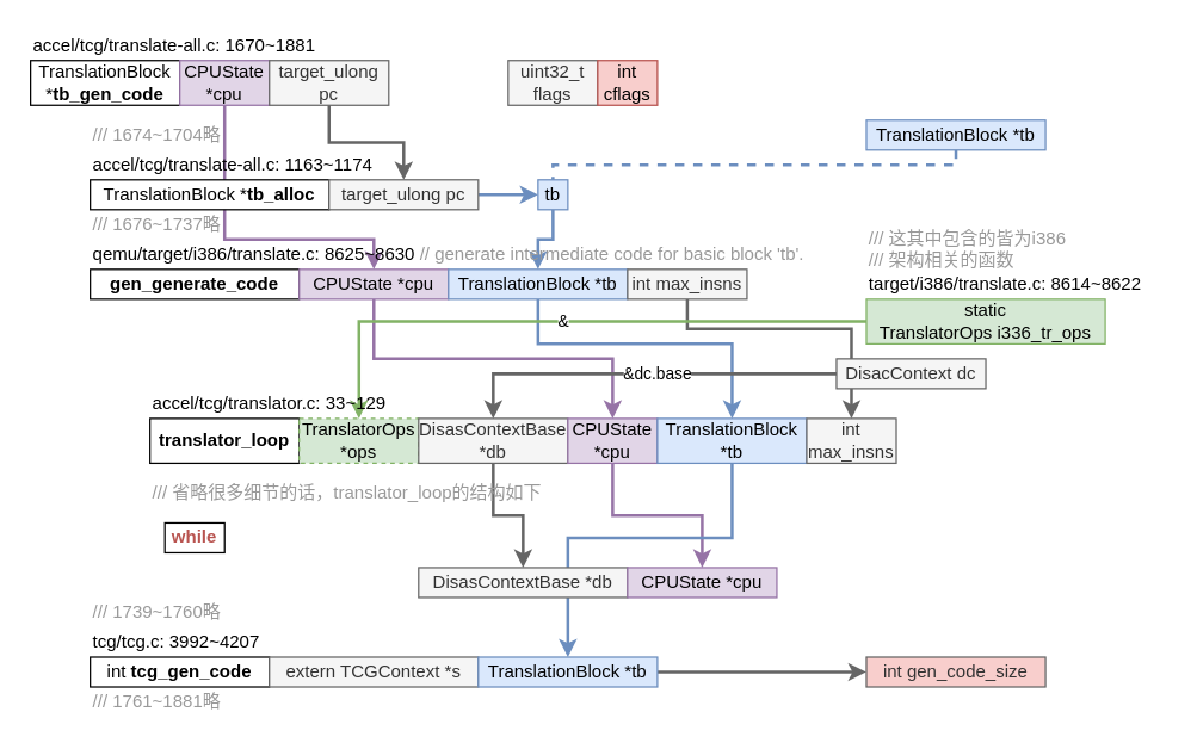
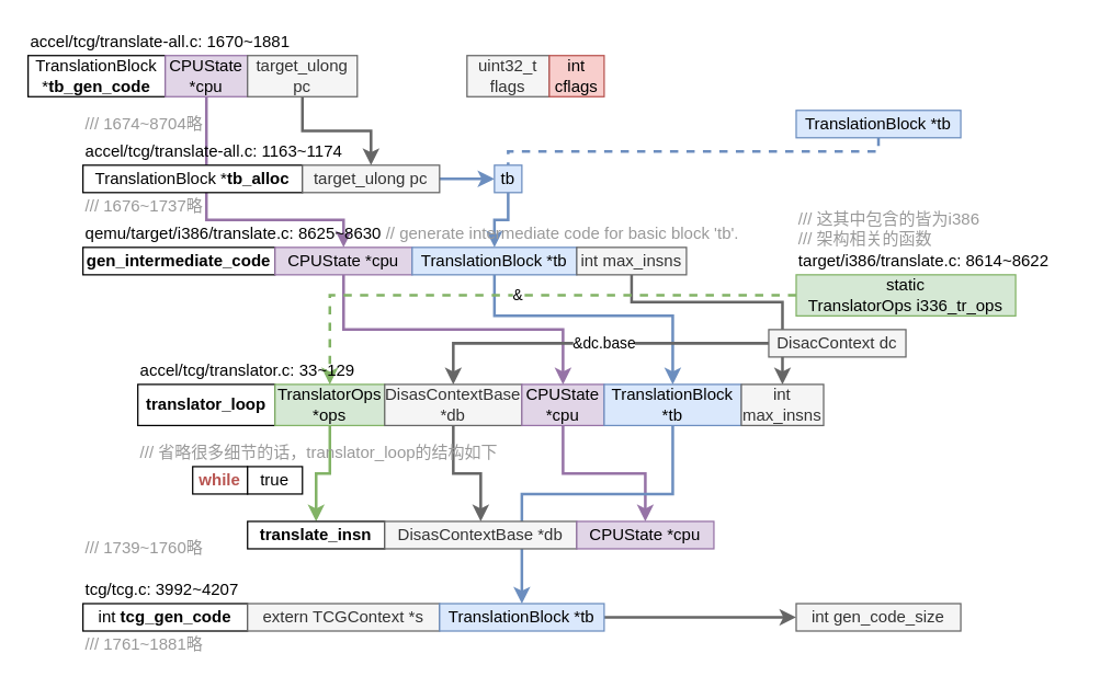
- <mxCell id="12" value="&lt;font color=&quot;#999999&quot;&gt;/// 1674~1704略&lt;/font&gt;" style="text;html=1;resizable=0;points=[];autosize=1;align=left;verticalAlign=top;spacingTop=-4;" vertex="1" parent="1"><mxGeometry x="60" y="80" width="100" height="20" as="geometry" /></mxCell>
+ <mxCell id="12" value="&lt;font color=&quot;#999999&quot;&gt;/// 1674~8704略&lt;/font&gt;" style="text;html=1;resizable=0;points=[];autosize=1;align=left;verticalAlign=top;spacingTop=-4;" vertex="1" parent="1"><mxGeometry x="60" y="80" width="100" height="20" as="geometry" /></mxCell>
- <mxCell id="20" value="&lt;b&gt;gen_generate_code&lt;/b&gt;" style="rounded=0;whiteSpace=wrap;html=1;" vertex="1" parent="1"><mxGeometry x="60" y="180" width="140" height="20" as="geometry" /></mxCell>
+ <mxCell id="20" value="&lt;b&gt;gen_intermediate_code&lt;/b&gt;" style="rounded=0;whiteSpace=wrap;html=1;" vertex="1" parent="1"><mxGeometry x="60" y="180" width="140" height="20" as="geometry" /></mxCell>
- <mxCell id="42" value="&amp;amp;" style="edgeStyle=orthogonalEdgeStyle;rounded=0;orthogonalLoop=1;jettySize=auto;html=1;endArrow=classic;endFill=1;strokeColor=#82b366;strokeWidth=2;fillColor=#d5e8d4;" edge="1" parent="1" source="43" target="30"><mxGeometry relative="1" as="geometry" /></mxCell>
+ <mxCell id="42" value="&amp;amp;" style="edgeStyle=orthogonalEdgeStyle;rounded=0;orthogonalLoop=1;jettySize=auto;html=1;endArrow=classic;endFill=1;strokeColor=#82b366;strokeWidth=2;fillColor=#d5e8d4;dashed=1;" edge="1" parent="1" source="43" target="30"><mxGeometry relative="1" as="geometry" /></mxCell>
- <mxCell id="30" value="TranslatorOps *ops" style="rounded=0;whiteSpace=wrap;html=1;fillColor=#d5e8d4;strokeColor=#82b366;dashed=1;" vertex="1" parent="1"><mxGeometry x="200" y="280" width="80" height="30" as="geometry" /></mxCell>
+ <mxCell id="30" value="TranslatorOps *ops" style="rounded=0;whiteSpace=wrap;html=1;fillColor=#d5e8d4;strokeColor=#82b366;" vertex="1" parent="1"><mxGeometry x="200" y="280" width="80" height="30" as="geometry" /></mxCell>
+ <mxCell id="29" style="edgeStyle=orthogonalEdgeStyle;rounded=0;orthogonalLoop=1;jettySize=auto;html=1;endArrow=classic;endFill=1;strokeColor=#82b366;strokeWidth=2;fillColor=#d5e8d4;" edge="1" parent="1" source="30" target="48"><mxGeometry relative="1" as="geometry" /></mxCell>
+ <mxCell id="40" value="true" style="rounded=0;whiteSpace=wrap;html=1;" vertex="1" parent="1"><mxGeometry x="180" y="340" width="40" height="20" as="geometry" /></mxCell>
- <mxCell id="39" value="&lt;b&gt;&lt;font color=&quot;#b85450&quot;&gt;while&lt;/font&gt;&lt;/b&gt;" style="rounded=0;whiteSpace=wrap;html=1;" vertex="1" parent="1"><mxGeometry x="110" y="350" width="40" height="20" as="geometry" /></mxCell>
+ <mxCell id="39" value="&lt;b&gt;&lt;font color=&quot;#b85450&quot;&gt;while&lt;/font&gt;&lt;/b&gt;" style="rounded=0;whiteSpace=wrap;html=1;" vertex="1" parent="1"><mxGeometry x="140" y="340" width="40" height="20" as="geometry" /></mxCell>
+ <mxCell id="48" value="&lt;b&gt;translate_insn&lt;/b&gt;" style="rounded=0;whiteSpace=wrap;html=1;" vertex="1" parent="1"><mxGeometry x="180" y="380" width="100" height="20" as="geometry" /></mxCell>
- <mxCell id="52" value="&lt;font color=&quot;#999999&quot;&gt;/// 1739~1760略&lt;/font&gt;" style="text;html=1;resizable=0;points=[];autosize=1;align=left;verticalAlign=top;spacingTop=-4;" vertex="1" parent="1"><mxGeometry x="60" y="400" width="100" height="20" as="geometry" /></mxCell>
+ <mxCell id="52" value="&lt;font color=&quot;#999999&quot;&gt;/// 1739~1760略&lt;/font&gt;" style="text;html=1;resizable=0;points=[];autosize=1;align=left;verticalAlign=top;spacingTop=-4;" vertex="1" parent="1"><mxGeometry x="60" y="390" width="100" height="20" as="geometry" /></mxCell>
- <mxCell id="57" value="int gen_code_size" style="rounded=0;whiteSpace=wrap;html=1;fillColor=#f8cecc;strokeColor=#666666;fontColor=#333333;" vertex="1" parent="1"><mxGeometry x="580" y="440" width="120" height="20" as="geometry" /></mxCell>
+ <mxCell id="57" value="int gen_code_size" style="rounded=0;whiteSpace=wrap;html=1;fillColor=#f5f5f5;strokeColor=#666666;fontColor=#333333;" vertex="1" parent="1"><mxGeometry x="580" y="440" width="120" height="20" as="geometry" /></mxCell>
